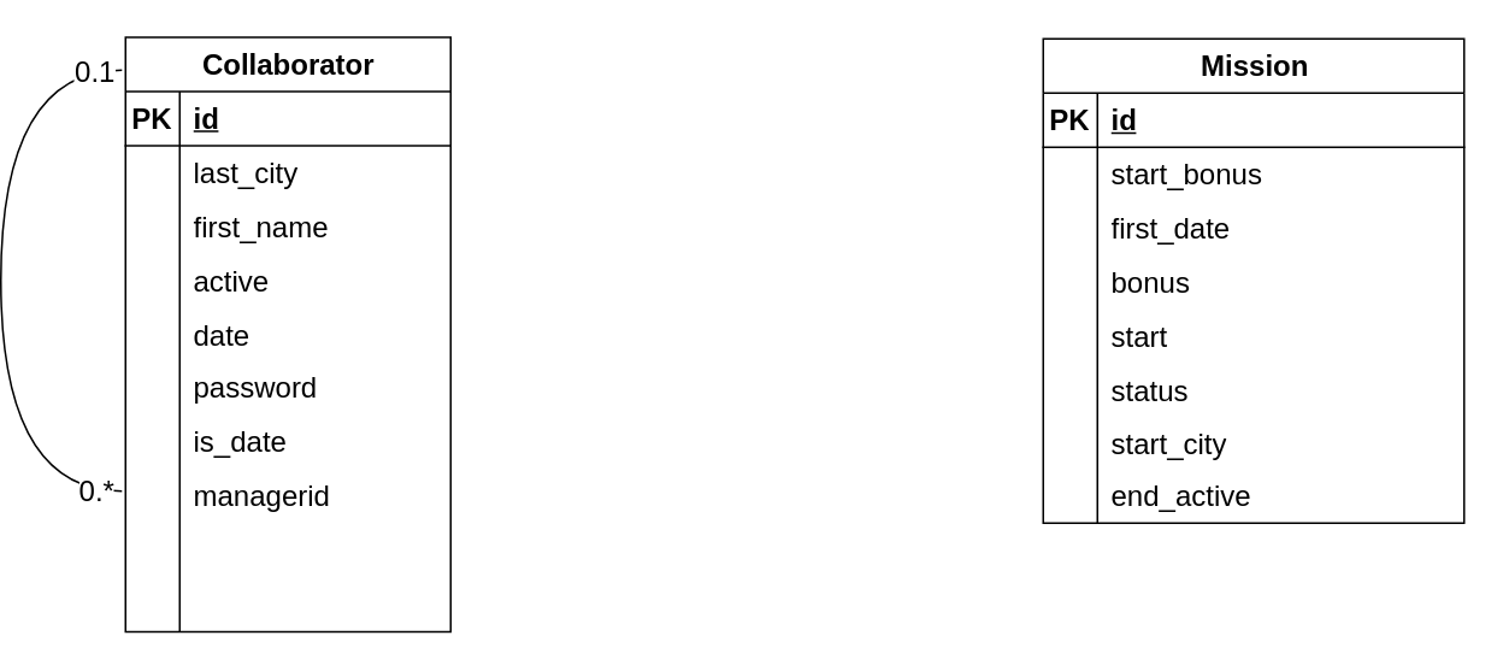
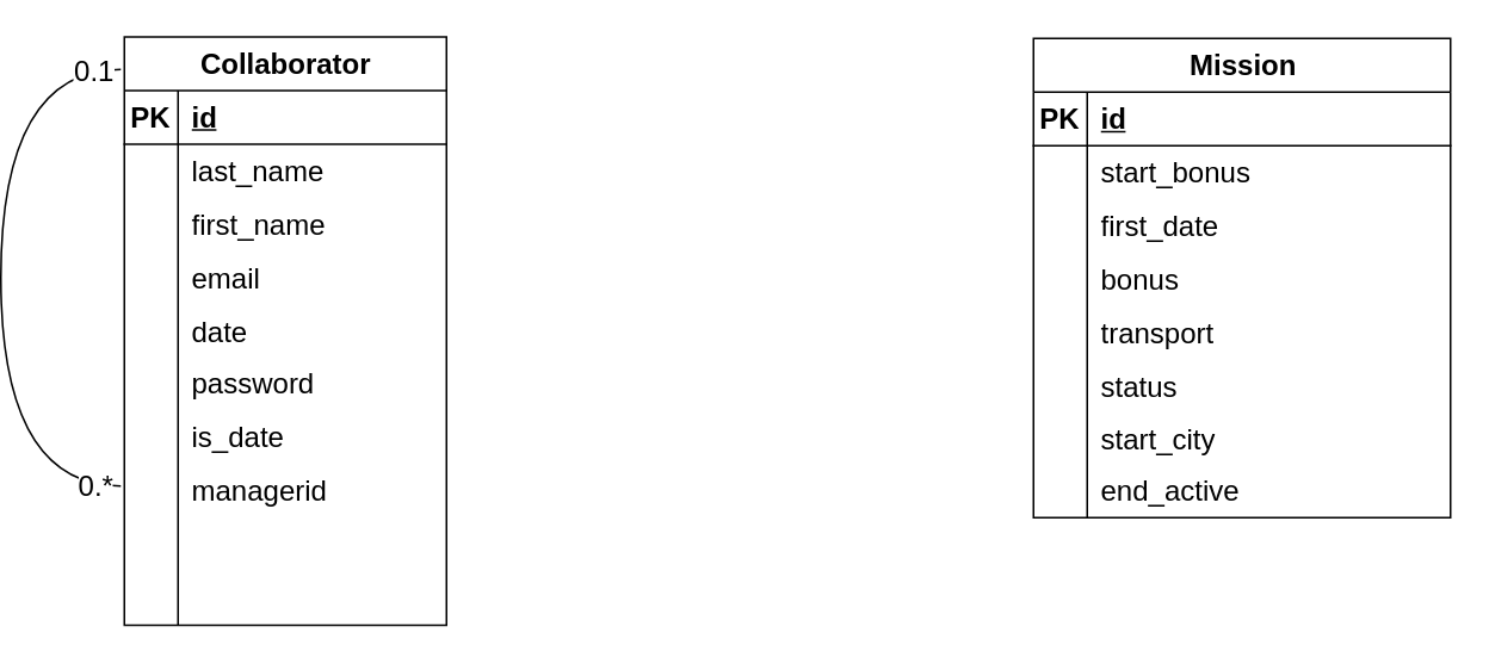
- <mxCell id="8" value="last_city" style="shape=partialRectangle;connectable=0;fillColor=none;top=0;left=0;bottom=0;right=0;align=left;spacingLeft=6;overflow=hidden;whiteSpace=wrap;html=1;fontSize=16;" vertex="1" parent="6"><mxGeometry x="30" width="150" height="30" as="geometry"><mxRectangle width="150" height="30" as="alternateBounds" /></mxGeometry></mxCell>
+ <mxCell id="8" value="last_name" style="shape=partialRectangle;connectable=0;fillColor=none;top=0;left=0;bottom=0;right=0;align=left;spacingLeft=6;overflow=hidden;whiteSpace=wrap;html=1;fontSize=16;" vertex="1" parent="6"><mxGeometry x="30" width="150" height="30" as="geometry"><mxRectangle width="150" height="30" as="alternateBounds" /></mxGeometry></mxCell>
- <mxCell id="14" value="active" style="shape=partialRectangle;connectable=0;fillColor=none;top=0;left=0;bottom=0;right=0;align=left;spacingLeft=6;overflow=hidden;whiteSpace=wrap;html=1;fontSize=16;" vertex="1" parent="12"><mxGeometry x="30" width="150" height="30" as="geometry"><mxRectangle width="150" height="30" as="alternateBounds" /></mxGeometry></mxCell>
+ <mxCell id="14" value="email" style="shape=partialRectangle;connectable=0;fillColor=none;top=0;left=0;bottom=0;right=0;align=left;spacingLeft=6;overflow=hidden;whiteSpace=wrap;html=1;fontSize=16;" vertex="1" parent="12"><mxGeometry x="30" width="150" height="30" as="geometry"><mxRectangle width="150" height="30" as="alternateBounds" /></mxGeometry></mxCell>
- <mxCell id="51" value="start" style="shape=partialRectangle;connectable=0;fillColor=none;top=0;left=0;bottom=0;right=0;align=left;spacingLeft=6;overflow=hidden;whiteSpace=wrap;html=1;fontSize=16;" vertex="1" parent="49"><mxGeometry x="30" width="203" height="30" as="geometry"><mxRectangle width="203" height="30" as="alternateBounds" /></mxGeometry></mxCell>
+ <mxCell id="51" value="transport" style="shape=partialRectangle;connectable=0;fillColor=none;top=0;left=0;bottom=0;right=0;align=left;spacingLeft=6;overflow=hidden;whiteSpace=wrap;html=1;fontSize=16;" vertex="1" parent="49"><mxGeometry x="30" width="203" height="30" as="geometry"><mxRectangle width="203" height="30" as="alternateBounds" /></mxGeometry></mxCell>
